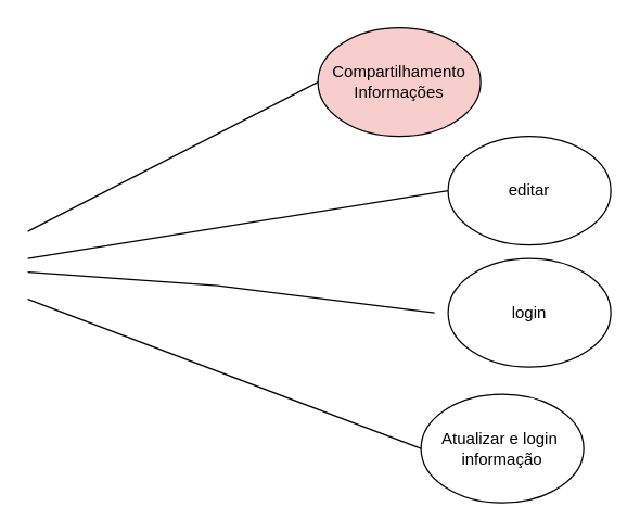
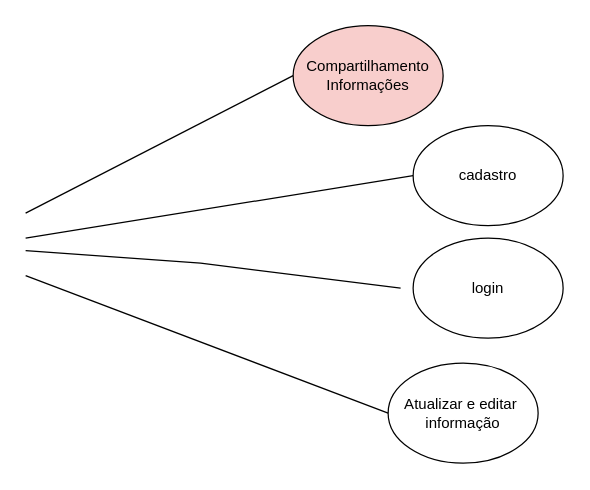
- <mxCell id="3" value="editar" style="ellipse;whiteSpace=wrap;html=1;" parent="1" vertex="1"><mxGeometry x="330" y="100" width="120" height="80" as="geometry" /></mxCell>
+ <mxCell id="3" value="cadastro" style="ellipse;whiteSpace=wrap;html=1;" parent="1" vertex="1"><mxGeometry x="330" y="100" width="120" height="80" as="geometry" /></mxCell>
- <mxCell id="8" value="Atualizar e login&amp;nbsp;&lt;br&gt;informação" style="ellipse;whiteSpace=wrap;html=1;" parent="1" vertex="1"><mxGeometry x="310" y="290" width="120" height="80" as="geometry" /></mxCell>
+ <mxCell id="8" value="Atualizar e editar&amp;nbsp;&lt;br&gt;informação" style="ellipse;whiteSpace=wrap;html=1;" parent="1" vertex="1"><mxGeometry x="310" y="290" width="120" height="80" as="geometry" /></mxCell>
